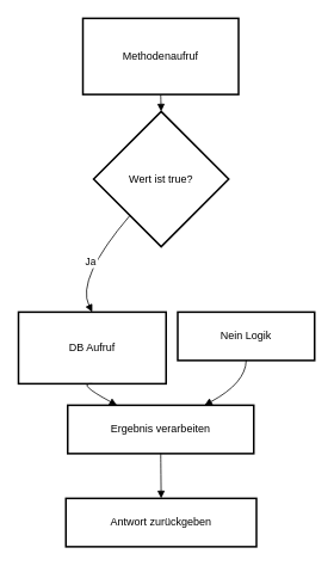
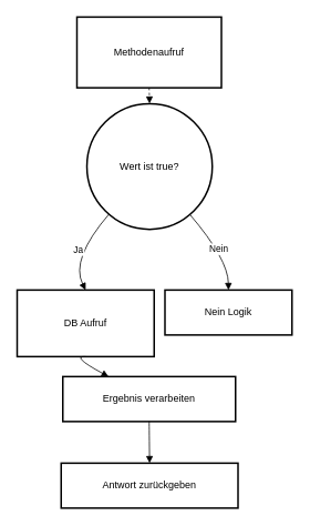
- <mxCell id="8" value="" style="curved=1;startArrow=none;endArrow=block;exitX=0.5;exitY=1;entryX=0.5;entryY=0;" edge="1" parent="1" source="2" target="3"><mxGeometry relative="1" as="geometry"><Array as="points" /></mxGeometry></mxCell>
+ <mxCell id="8" value="" style="curved=1;startArrow=none;endArrow=block;exitX=0.5;exitY=1;entryX=0.5;entryY=0;dashed=1;" edge="1" parent="1" source="2" target="3"><mxGeometry relative="1" as="geometry"><Array as="points" /></mxGeometry></mxCell>
- <mxCell id="3" value="Wert ist true?" style="rhombus;strokeWidth=2;whiteSpace=wrap;" vertex="1" parent="1"><mxGeometry x="104" y="124" width="151" height="151" as="geometry" /></mxCell>
+ <mxCell id="3" value="Wert ist true?" style="ellipse;strokeWidth=2;whiteSpace=wrap;" vertex="1" parent="1"><mxGeometry x="104" y="124" width="151" height="151" as="geometry" /></mxCell>
+ <mxCell id="10" value="Nein" style="curved=1;startArrow=none;endArrow=block;exitX=0.92;exitY=1;entryX=0.5;entryY=-0.01;" edge="1" parent="1" source="3" target="5"><mxGeometry relative="1" as="geometry"><Array as="points"><mxPoint x="274" y="311" /></Array></mxGeometry></mxCell>
- <mxCell id="12" value="" style="curved=1;startArrow=none;endArrow=block;exitX=0.5;exitY=0.99;entryX=0.74;entryY=-0.01;" edge="1" parent="1" source="5" target="6"><mxGeometry relative="1" as="geometry"><Array as="points"><mxPoint x="274" y="427" /></Array></mxGeometry></mxCell>
